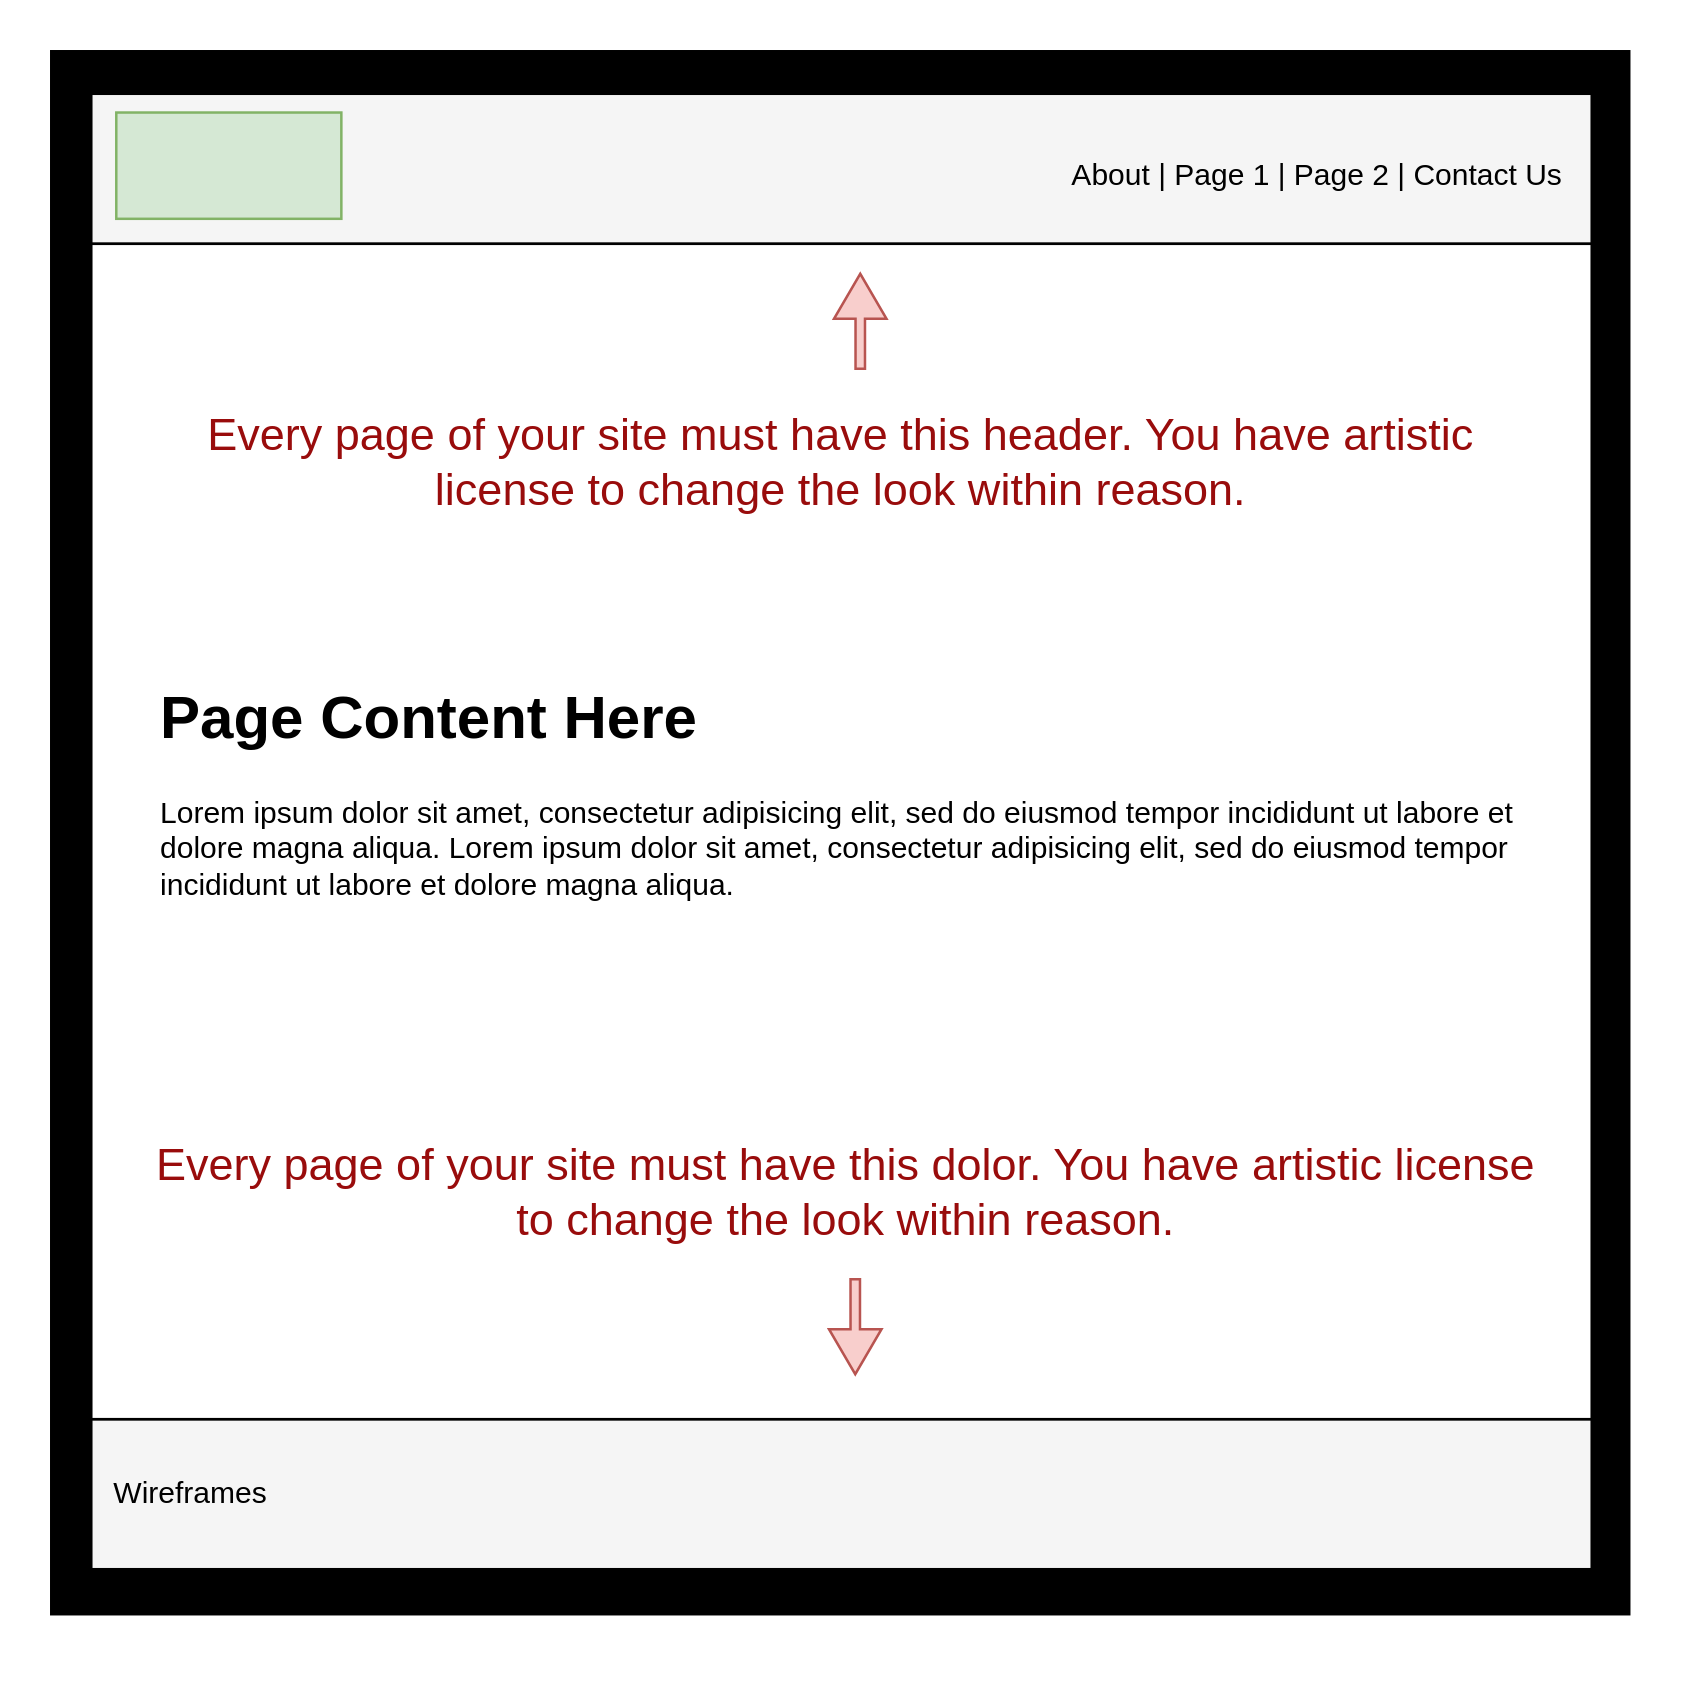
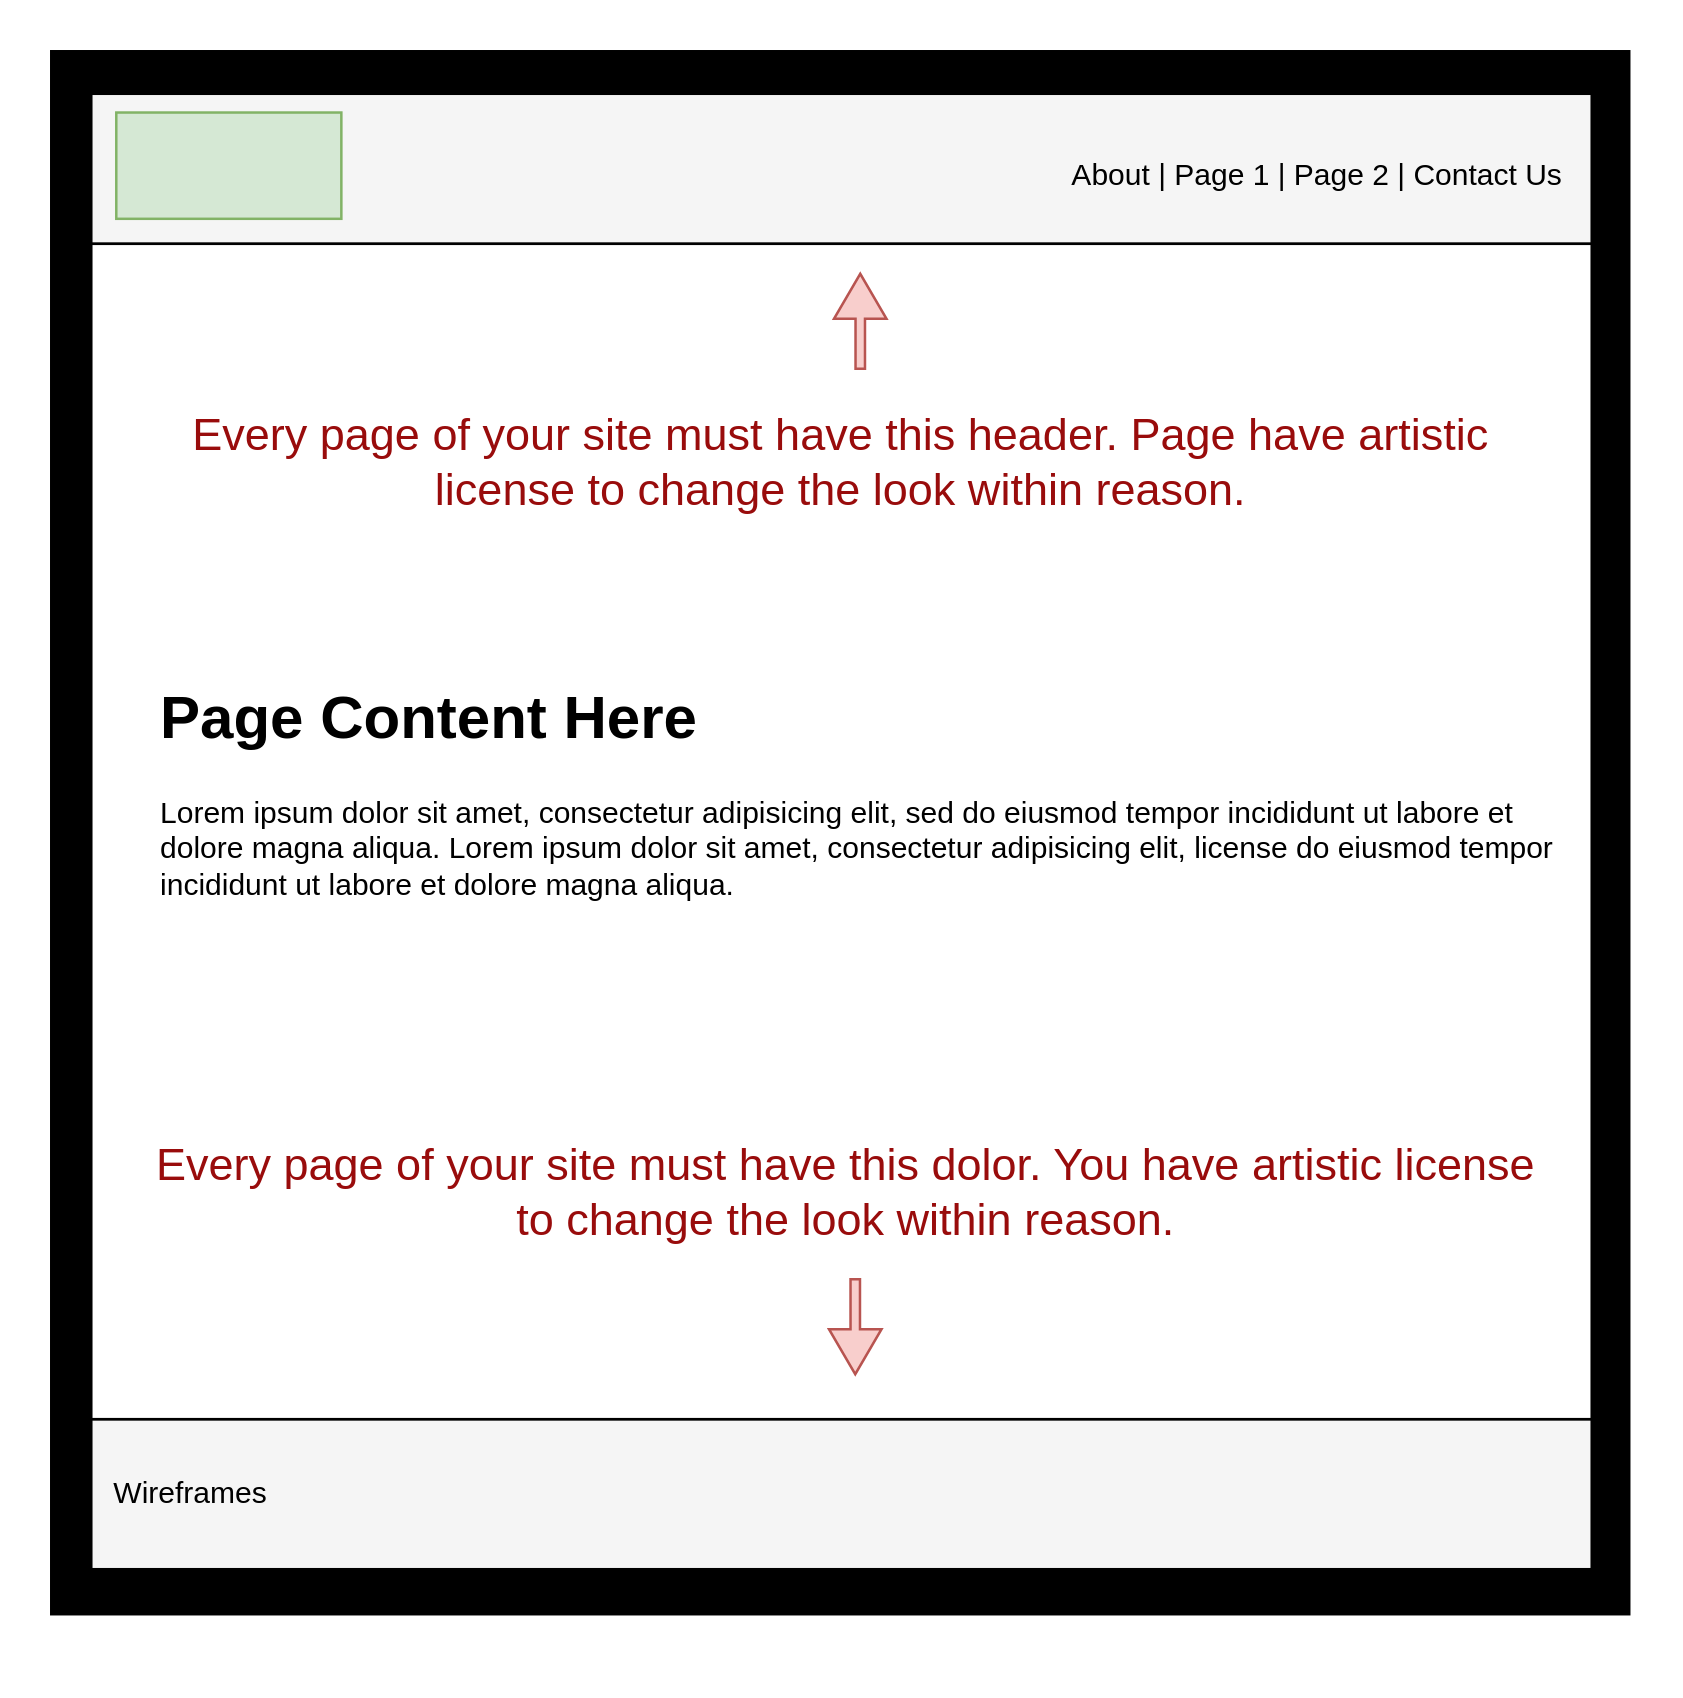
- <mxCell id="14" value="&lt;font style=&quot;font-size: 18px&quot; color=&quot;#990c0c&quot;&gt;Every page of your site must have this header. You have artistic license to change the look within reason.&lt;/font&gt;" style="text;html=1;align=center;verticalAlign=middle;whiteSpace=wrap;rounded=0;" parent="1" vertex="1"><mxGeometry x="55" y="158" width="562" height="53" as="geometry" /></mxCell>
+ <mxCell id="14" value="&lt;font style=&quot;font-size: 18px&quot; color=&quot;#990c0c&quot;&gt;Every page of your site must have this header. Page have artistic license to change the look within reason.&lt;/font&gt;" style="text;html=1;align=center;verticalAlign=middle;whiteSpace=wrap;rounded=0;" parent="1" vertex="1"><mxGeometry x="55" y="158" width="562" height="53" as="geometry" /></mxCell>
- <mxCell id="9" value="&lt;h1&gt;Page Content Here&lt;/h1&gt;&lt;p&gt;Lorem ipsum dolor sit amet, consectetur adipisicing elit, sed do eiusmod tempor incididunt ut labore et dolore magna aliqua.&amp;nbsp;Lorem ipsum dolor sit amet, consectetur adipisicing elit, sed do eiusmod tempor incididunt ut labore et dolore magna aliqua.&lt;/p&gt;" style="text;html=1;strokeColor=none;fillColor=none;spacing=5;spacingTop=-20;whiteSpace=wrap;overflow=hidden;rounded=0;" parent="1" vertex="1"><mxGeometry x="59" y="267" width="569" height="130" as="geometry" /></mxCell>
+ <mxCell id="9" value="&lt;h1&gt;Page Content Here&lt;/h1&gt;&lt;p&gt;Lorem ipsum dolor sit amet, consectetur adipisicing elit, sed do eiusmod tempor incididunt ut labore et dolore magna aliqua.&amp;nbsp;Lorem ipsum dolor sit amet, consectetur adipisicing elit, license do eiusmod tempor incididunt ut labore et dolore magna aliqua.&lt;/p&gt;" style="text;html=1;strokeColor=none;fillColor=none;spacing=5;spacingTop=-20;whiteSpace=wrap;overflow=hidden;rounded=0;" parent="1" vertex="1"><mxGeometry x="59" y="267" width="569" height="130" as="geometry" /></mxCell>
